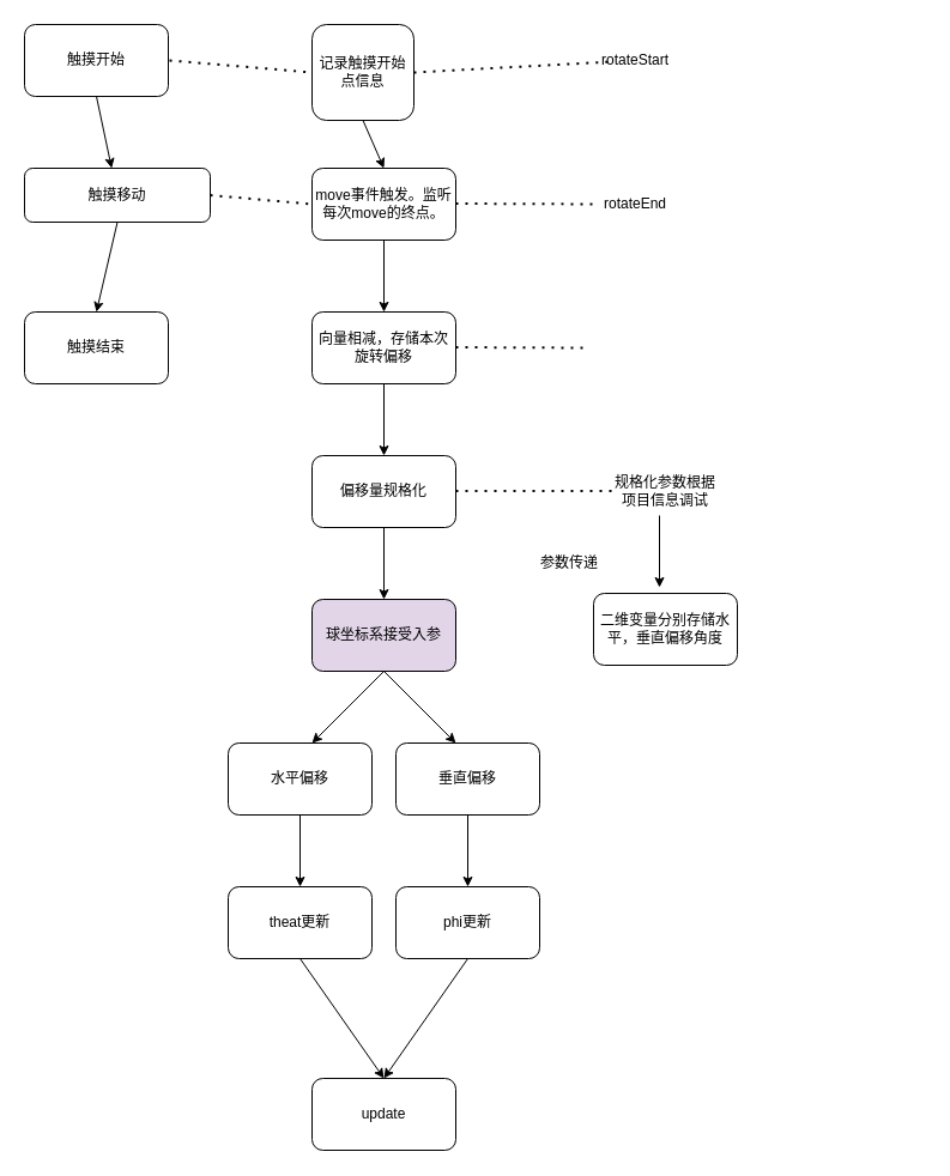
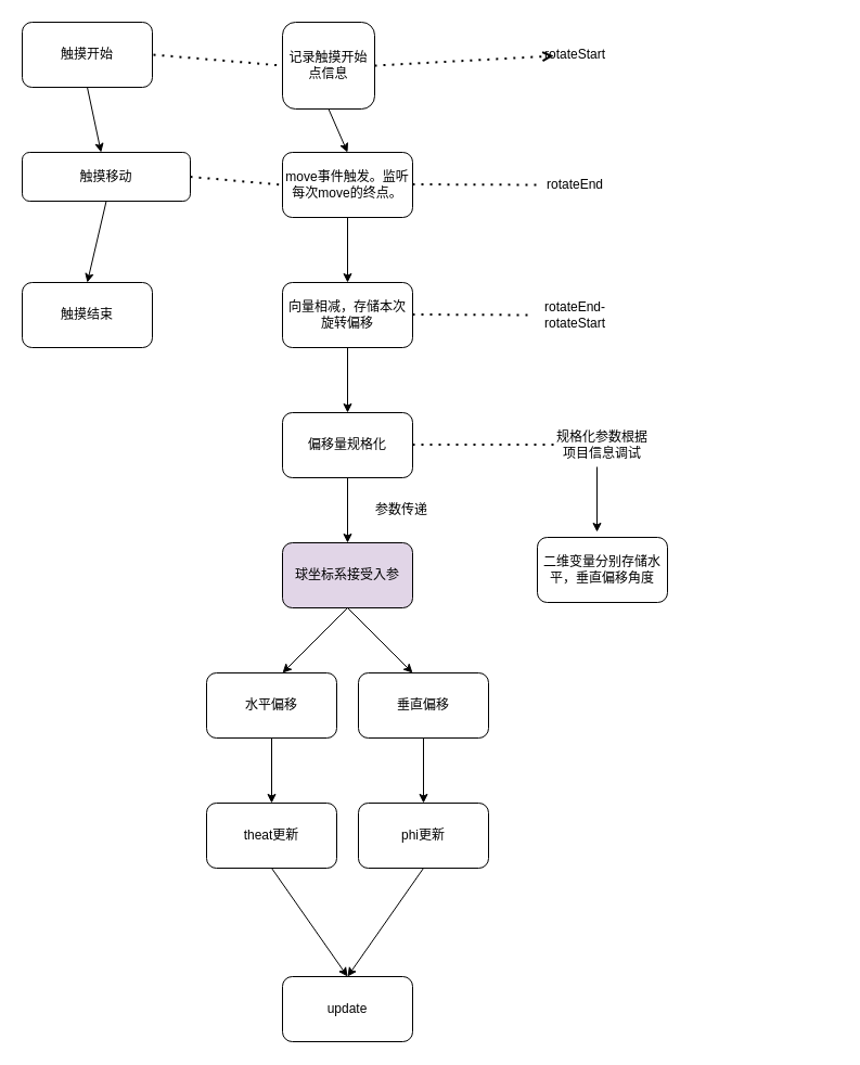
- <mxCell id="37" value="" style="endArrow=none;dashed=1;html=1;dashPattern=1 3;strokeWidth=2;exitX=1;exitY=0.5;exitDx=0;exitDy=0;" edge="1" parent="1" source="11" target="12"><mxGeometry width="50" height="50" relative="1" as="geometry"><mxPoint x="530" y="130" as="sourcePoint" /><mxPoint x="580" y="80" as="targetPoint" /></mxGeometry></mxCell>
+ <mxCell id="37" value="" style="endArrow=open;dashed=1;html=1;dashPattern=1 3;strokeWidth=2;exitX=1;exitY=0.5;exitDx=0;exitDy=0;" edge="1" parent="1" source="11" target="12"><mxGeometry width="50" height="50" relative="1" as="geometry"><mxPoint x="530" y="130" as="sourcePoint" /><mxPoint x="580" y="80" as="targetPoint" /></mxGeometry></mxCell>
+ <mxCell id="15" value="rotateEnd-rotateStart" style="text;html=1;strokeColor=none;fillColor=none;align=center;verticalAlign=middle;whiteSpace=wrap;rounded=0;" vertex="1" parent="1"><mxGeometry x="510" y="280" width="40" height="20" as="geometry" /></mxCell>
- <mxCell id="20" value="参数传递" style="text;html=1;strokeColor=none;fillColor=none;align=center;verticalAlign=middle;whiteSpace=wrap;rounded=0;" vertex="1" parent="1"><mxGeometry x="445" y="460" width="60" height="20" as="geometry" /></mxCell>
+ <mxCell id="20" value="参数传递" style="text;html=1;strokeColor=none;fillColor=none;align=center;verticalAlign=middle;whiteSpace=wrap;rounded=0;" vertex="1" parent="1"><mxGeometry x="340" y="460" width="60" height="20" as="geometry" /></mxCell>
